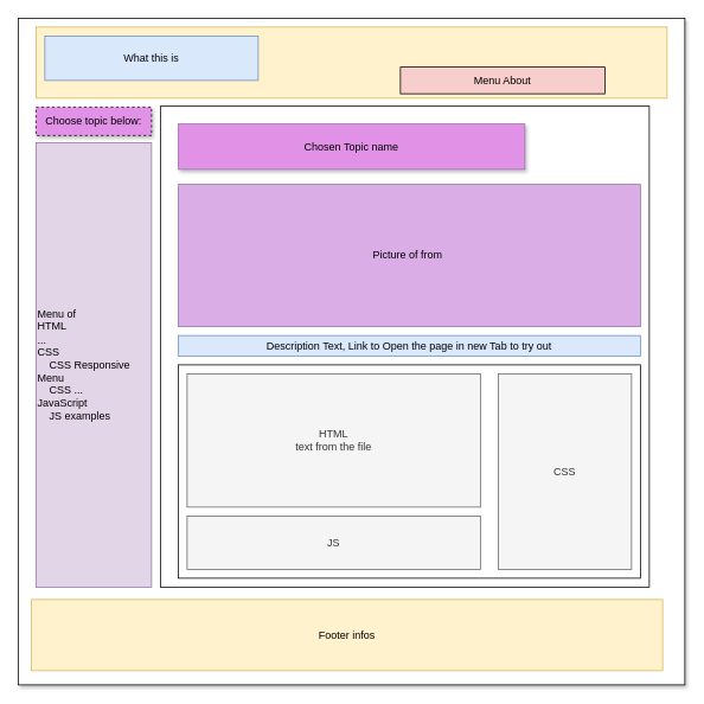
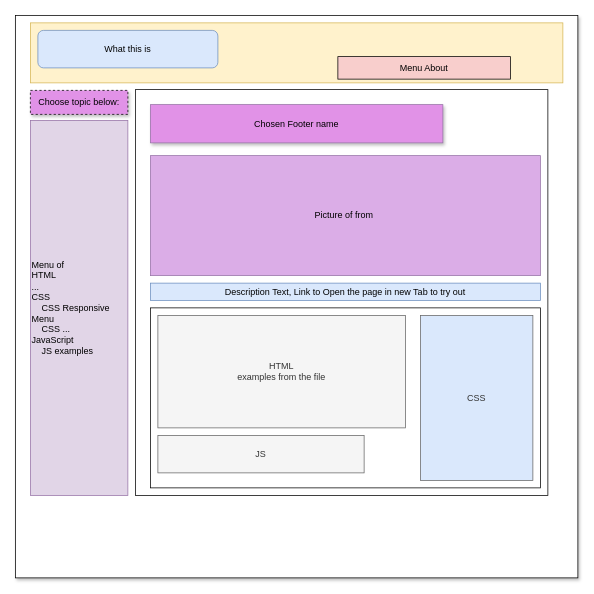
- <mxCell id="12" value="What this is" style="rounded=0;whiteSpace=wrap;html=1;fillColor=#dae8fc;strokeColor=#6c8ebf;" vertex="1" parent="1"><mxGeometry x="50" y="40" width="240" height="50" as="geometry" /></mxCell>
+ <mxCell id="12" value="What this is" style="whiteSpace=wrap;html=1;fillColor=#dae8fc;strokeColor=#6c8ebf;rounded=1;" vertex="1" parent="1"><mxGeometry x="50" y="40" width="240" height="50" as="geometry" /></mxCell>
- <mxCell id="7" value="Chosen Topic name" style="rounded=0;whiteSpace=wrap;html=1;fillColor=#E192E7;strokeColor=#9673a6;shadow=1;" vertex="1" parent="1"><mxGeometry x="200" y="139" width="390" height="51" as="geometry" /></mxCell>
+ <mxCell id="7" value="Chosen Footer name" style="rounded=0;whiteSpace=wrap;html=1;fillColor=#E192E7;strokeColor=#9673a6;shadow=1;" vertex="1" parent="1"><mxGeometry x="200" y="139" width="390" height="51" as="geometry" /></mxCell>
- <mxCell id="10" value="HTML&lt;br&gt;text from the file" style="rounded=0;whiteSpace=wrap;html=1;fillColor=#f5f5f5;strokeColor=#666666;fontColor=#333333;" vertex="1" parent="1"><mxGeometry x="210" y="420" width="330" height="150" as="geometry" /></mxCell>
+ <mxCell id="10" value="HTML&lt;br&gt;examples from the file" style="rounded=0;whiteSpace=wrap;html=1;fillColor=#f5f5f5;strokeColor=#666666;fontColor=#333333;" vertex="1" parent="1"><mxGeometry x="210" y="420" width="330" height="150" as="geometry" /></mxCell>
- <mxCell id="11" value="CSS" style="rounded=0;whiteSpace=wrap;html=1;fillColor=#f5f5f5;strokeColor=#666666;fontColor=#333333;" vertex="1" parent="1"><mxGeometry x="560" y="420" width="150" height="220" as="geometry" /></mxCell>
+ <mxCell id="11" value="CSS" style="rounded=0;whiteSpace=wrap;html=1;fillColor=#dae8fc;strokeColor=#666666;fontColor=#333333;" vertex="1" parent="1"><mxGeometry x="560" y="420" width="150" height="220" as="geometry" /></mxCell>
- <mxCell id="14" value="JS" style="rounded=0;whiteSpace=wrap;html=1;fillColor=#f5f5f5;strokeColor=#666666;fontColor=#333333;" vertex="1" parent="1"><mxGeometry x="210" y="580" width="330" height="60" as="geometry" /></mxCell>
+ <mxCell id="14" value="JS" style="rounded=0;whiteSpace=wrap;html=1;fillColor=#f5f5f5;strokeColor=#666666;fontColor=#333333;" vertex="1" parent="1"><mxGeometry x="210" y="580" width="275" height="50" as="geometry" /></mxCell>
- <mxCell id="6" value="Footer infos" style="rounded=0;whiteSpace=wrap;html=1;fillColor=#fff2cc;strokeColor=#d6b656;" vertex="1" parent="1"><mxGeometry x="35" y="674" width="710" height="80" as="geometry" /></mxCell>
